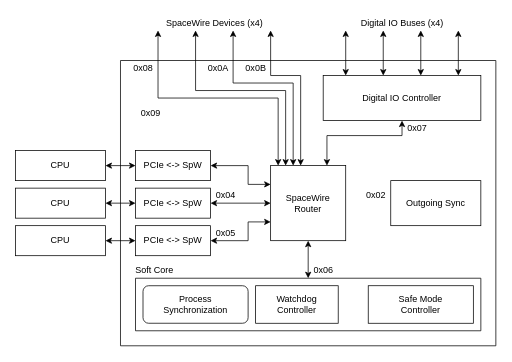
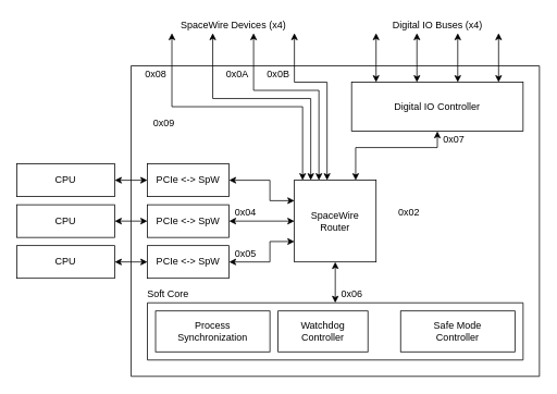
- <mxCell id="18" value="Outgoing Sync" style="whiteSpace=wrap;html=1;labelBackgroundColor=none;labelBorderColor=none;comic=0;jiggle=29;pointerEvents=1;fontColor=default;" parent="2" vertex="1"><mxGeometry x="360" y="160" width="120" height="60" as="geometry" /></mxCell>
- <mxCell id="38" value="Process&lt;br&gt;Synchronization" style="whiteSpace=wrap;html=1;labelBackgroundColor=none;labelBorderColor=none;comic=0;jiggle=29;pointerEvents=1;fontColor=default;rounded=1;" parent="37" vertex="1"><mxGeometry x="10" y="10" width="140" height="50" as="geometry" /></mxCell>
+ <mxCell id="38" value="Process&lt;br&gt;Synchronization" style="rounded=0;whiteSpace=wrap;html=1;labelBackgroundColor=none;labelBorderColor=none;comic=0;jiggle=29;pointerEvents=1;fontColor=default;" parent="37" vertex="1"><mxGeometry x="10" y="10" width="140" height="50" as="geometry" /></mxCell>
